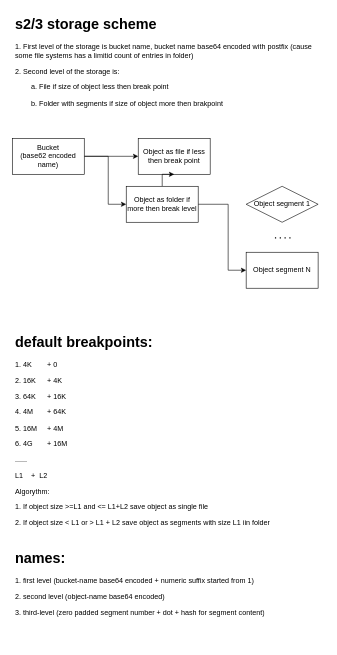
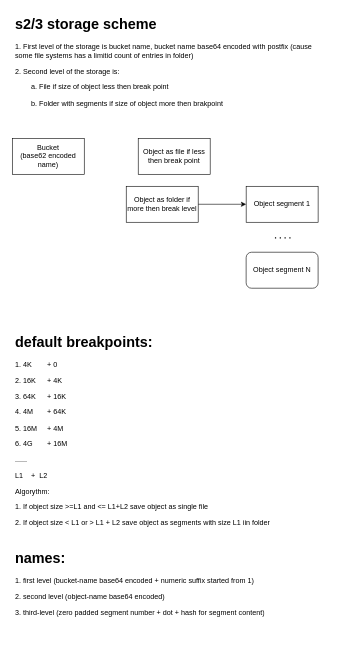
- <mxCell id="2" value="" style="edgeStyle=orthogonalEdgeStyle;rounded=0;orthogonalLoop=1;jettySize=auto;html=1;" edge="1" parent="1" source="4" target="5"><mxGeometry relative="1" as="geometry" /></mxCell>
- <mxCell id="6" value="" style="edgeStyle=orthogonalEdgeStyle;rounded=0;orthogonalLoop=1;jettySize=auto;html=1;" edge="1" parent="1" source="8" target="5"><mxGeometry relative="1" as="geometry" /></mxCell>
+ <mxCell id="6" value="" style="edgeStyle=orthogonalEdgeStyle;rounded=0;orthogonalLoop=1;jettySize=auto;html=1;" edge="1" parent="1" source="8" target="9"><mxGeometry relative="1" as="geometry" /></mxCell>
- <mxCell id="3" value="" style="edgeStyle=orthogonalEdgeStyle;rounded=0;orthogonalLoop=1;jettySize=auto;html=1;" edge="1" parent="1" source="4" target="8"><mxGeometry relative="1" as="geometry"><Array as="points"><mxPoint x="180" y="260" /><mxPoint x="180" y="340" /></Array></mxGeometry></mxCell>
- <mxCell id="9" value="Object segment 1" style="rhombus;whiteSpace=wrap;html=1;" vertex="1" parent="1"><mxGeometry x="410" y="310" width="120" height="60" as="geometry" /></mxCell>
+ <mxCell id="9" value="Object segment 1" style="rounded=0;whiteSpace=wrap;html=1;" vertex="1" parent="1"><mxGeometry x="410" y="310" width="120" height="60" as="geometry" /></mxCell>
- <mxCell id="7" value="" style="edgeStyle=orthogonalEdgeStyle;rounded=0;orthogonalLoop=1;jettySize=auto;html=1;" edge="1" parent="1" source="8" target="10"><mxGeometry relative="1" as="geometry"><Array as="points"><mxPoint x="380" y="340" /><mxPoint x="380" y="450" /></Array></mxGeometry></mxCell>
- <mxCell id="10" value="Object segment N" style="whiteSpace=wrap;html=1;rounded=0;" vertex="1" parent="1"><mxGeometry x="410" y="420" width="120" height="60" as="geometry" /></mxCell>
+ <mxCell id="10" value="Object segment N" style="whiteSpace=wrap;html=1;rounded=1;" vertex="1" parent="1"><mxGeometry x="410" y="420" width="120" height="60" as="geometry" /></mxCell>
